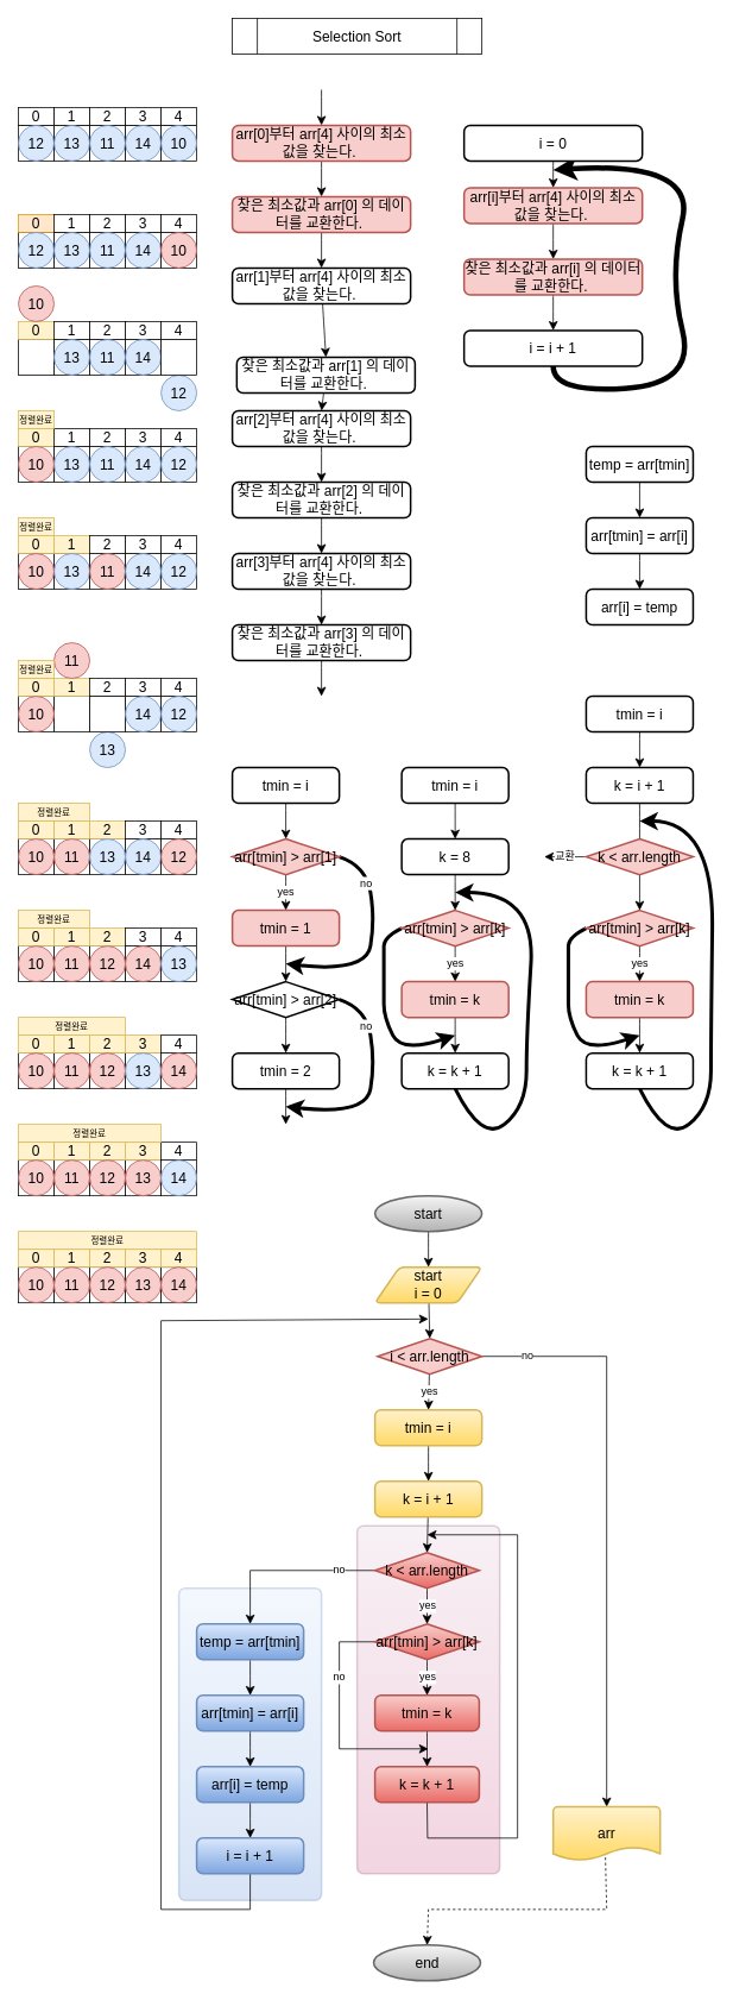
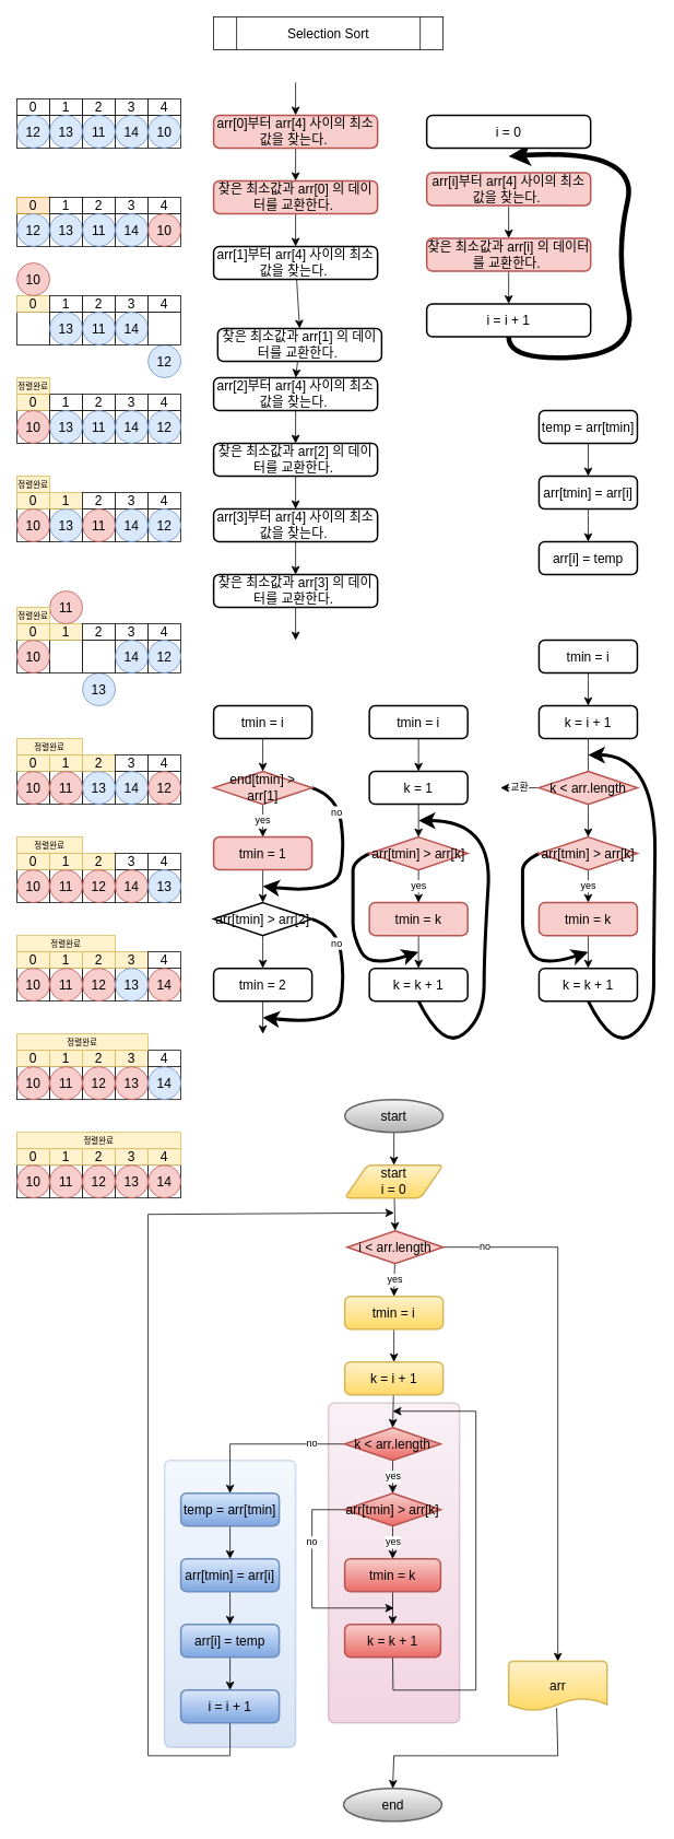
- <mxCell id="201" style="edgeStyle=none;curved=1;rounded=0;orthogonalLoop=1;jettySize=auto;html=1;entryX=0.5;entryY=0;entryDx=0;entryDy=0;fontSize=12;startSize=8;endSize=8;" edge="1" parent="1" source="202" target="196"><mxGeometry relative="1" as="geometry" /></mxCell>
- <mxCell id="207" value="arr[tmin] &amp;gt; arr[1]" style="strokeWidth=2;html=1;shape=mxgraph.flowchart.decision;whiteSpace=wrap;fontSize=16;fillColor=#f8cecc;strokeColor=#b85450;" vertex="1" parent="1"><mxGeometry x="260" y="940" width="120" height="40" as="geometry" /></mxCell>
+ <mxCell id="207" value="end[tmin] &amp;gt; arr[1]" style="strokeWidth=2;html=1;shape=mxgraph.flowchart.decision;whiteSpace=wrap;fontSize=16;fillColor=#f8cecc;strokeColor=#b85450;" vertex="1" parent="1"><mxGeometry x="260" y="940" width="120" height="40" as="geometry" /></mxCell>
- <mxCell id="223" value="k = 8" style="rounded=1;whiteSpace=wrap;html=1;absoluteArcSize=1;arcSize=14;strokeWidth=2;fontSize=16;" vertex="1" parent="1"><mxGeometry x="450" y="940" width="120" height="40" as="geometry" /></mxCell>
+ <mxCell id="223" value="k = 1" style="rounded=1;whiteSpace=wrap;html=1;absoluteArcSize=1;arcSize=14;strokeWidth=2;fontSize=16;" vertex="1" parent="1"><mxGeometry x="450" y="940" width="120" height="40" as="geometry" /></mxCell>
- <mxCell id="271" style="edgeStyle=none;rounded=0;orthogonalLoop=1;jettySize=auto;html=1;entryX=0.5;entryY=0;entryDx=0;entryDy=0;entryPerimeter=0;fontSize=12;startSize=8;endSize=8;exitX=0.488;exitY=0.945;exitDx=0;exitDy=0;exitPerimeter=0;dashed=1;" edge="1" parent="1" source="272" target="273"><mxGeometry relative="1" as="geometry"><Array as="points"><mxPoint x="680" y="2140" /><mxPoint x="540" y="2140" /><mxPoint x="480" y="2140" /></Array></mxGeometry></mxCell>
+ <mxCell id="271" style="edgeStyle=none;rounded=0;orthogonalLoop=1;jettySize=auto;html=1;entryX=0.5;entryY=0;entryDx=0;entryDy=0;entryPerimeter=0;fontSize=12;startSize=8;endSize=8;exitX=0.488;exitY=0.945;exitDx=0;exitDy=0;exitPerimeter=0;" edge="1" parent="1" source="272" target="273"><mxGeometry relative="1" as="geometry"><Array as="points"><mxPoint x="680" y="2140" /><mxPoint x="540" y="2140" /><mxPoint x="480" y="2140" /></Array></mxGeometry></mxCell>
